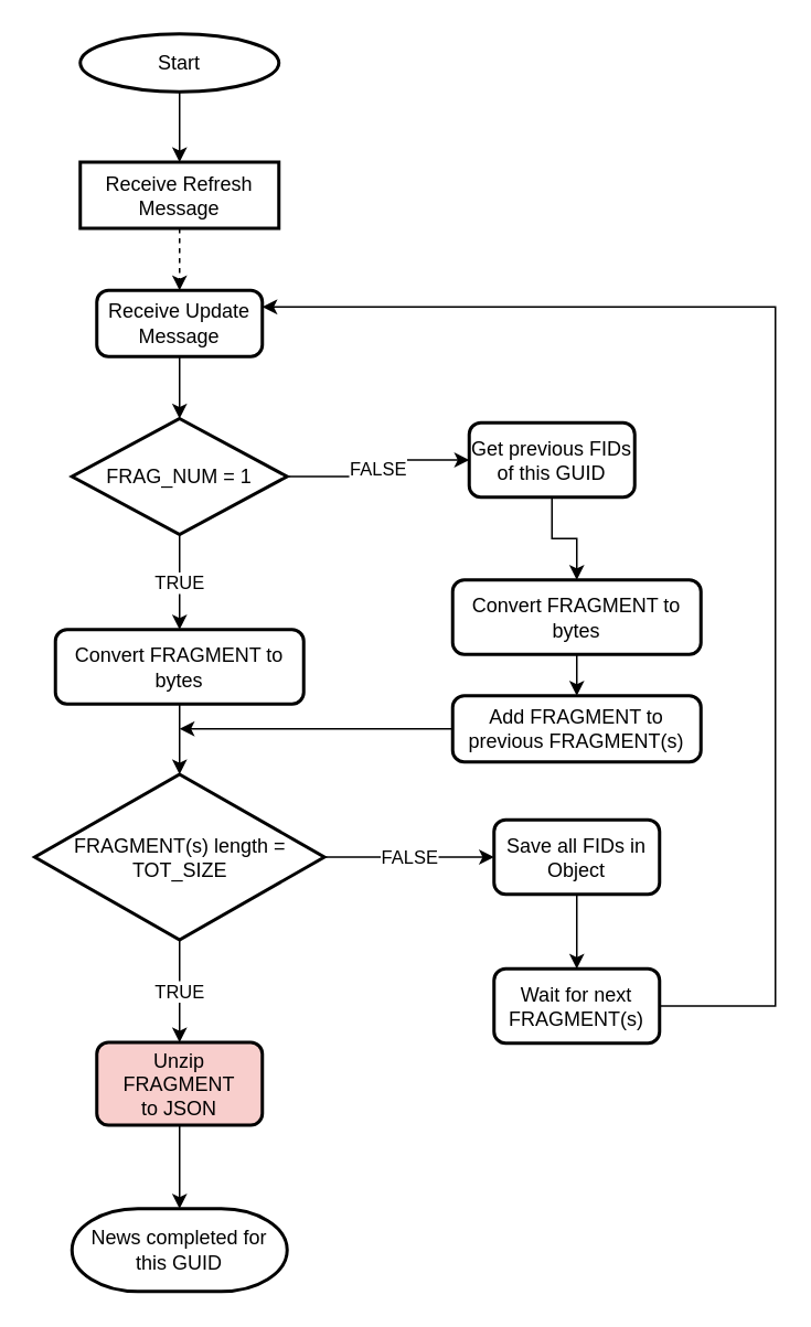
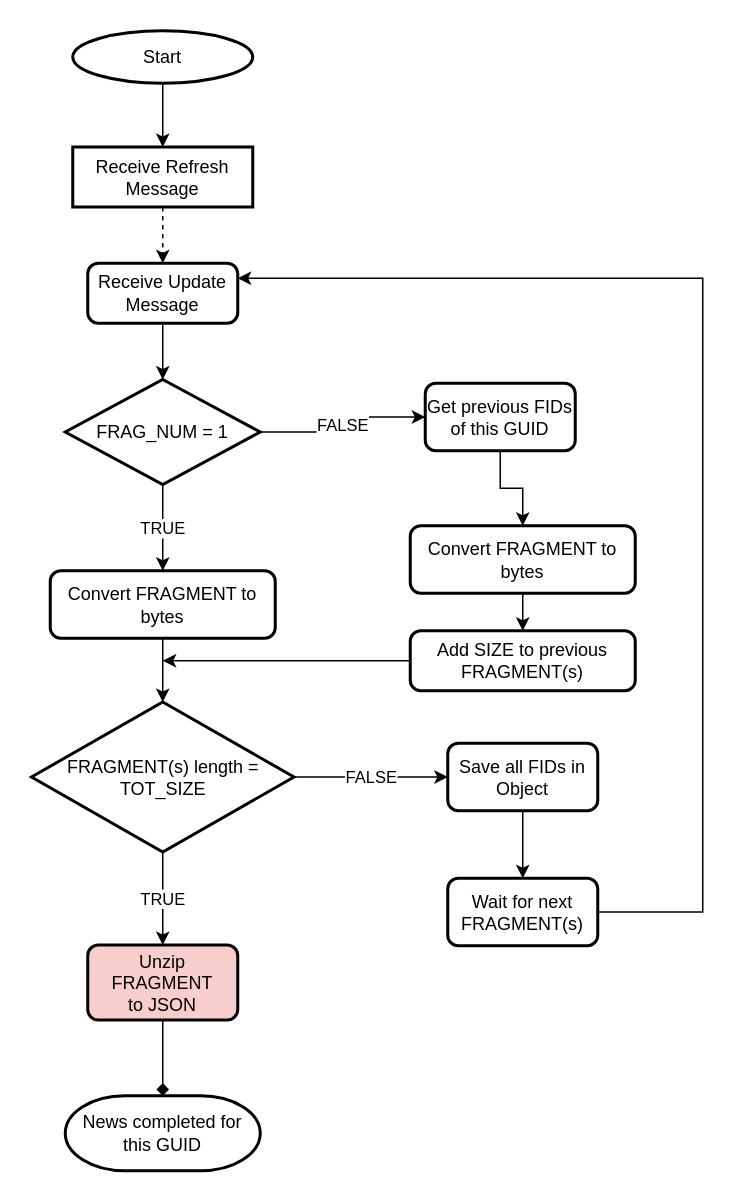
- <mxCell id="21" value="Add FRAGMENT to previous FRAGMENT(s)" style="rounded=1;whiteSpace=wrap;html=1;absoluteArcSize=1;arcSize=14;strokeWidth=2;" parent="1" vertex="1"><mxGeometry x="273" y="420" width="150" height="40" as="geometry" /></mxCell>
+ <mxCell id="21" value="Add SIZE to previous FRAGMENT(s)" style="rounded=1;whiteSpace=wrap;html=1;absoluteArcSize=1;arcSize=14;strokeWidth=2;" parent="1" vertex="1"><mxGeometry x="273" y="420" width="150" height="40" as="geometry" /></mxCell>
- <mxCell id="13" style="edgeStyle=orthogonalEdgeStyle;rounded=0;orthogonalLoop=1;jettySize=auto;html=1;entryX=0.5;entryY=0;entryDx=0;entryDy=0;entryPerimeter=0;" edge="1" parent="1" source="14" target="27"><mxGeometry relative="1" as="geometry" /></mxCell>
+ <mxCell id="13" style="edgeStyle=orthogonalEdgeStyle;rounded=0;orthogonalLoop=1;jettySize=auto;html=1;entryX=0.5;entryY=0;entryDx=0;entryDy=0;entryPerimeter=0;endArrow=diamond;" edge="1" parent="1" source="14" target="27"><mxGeometry relative="1" as="geometry" /></mxCell>
